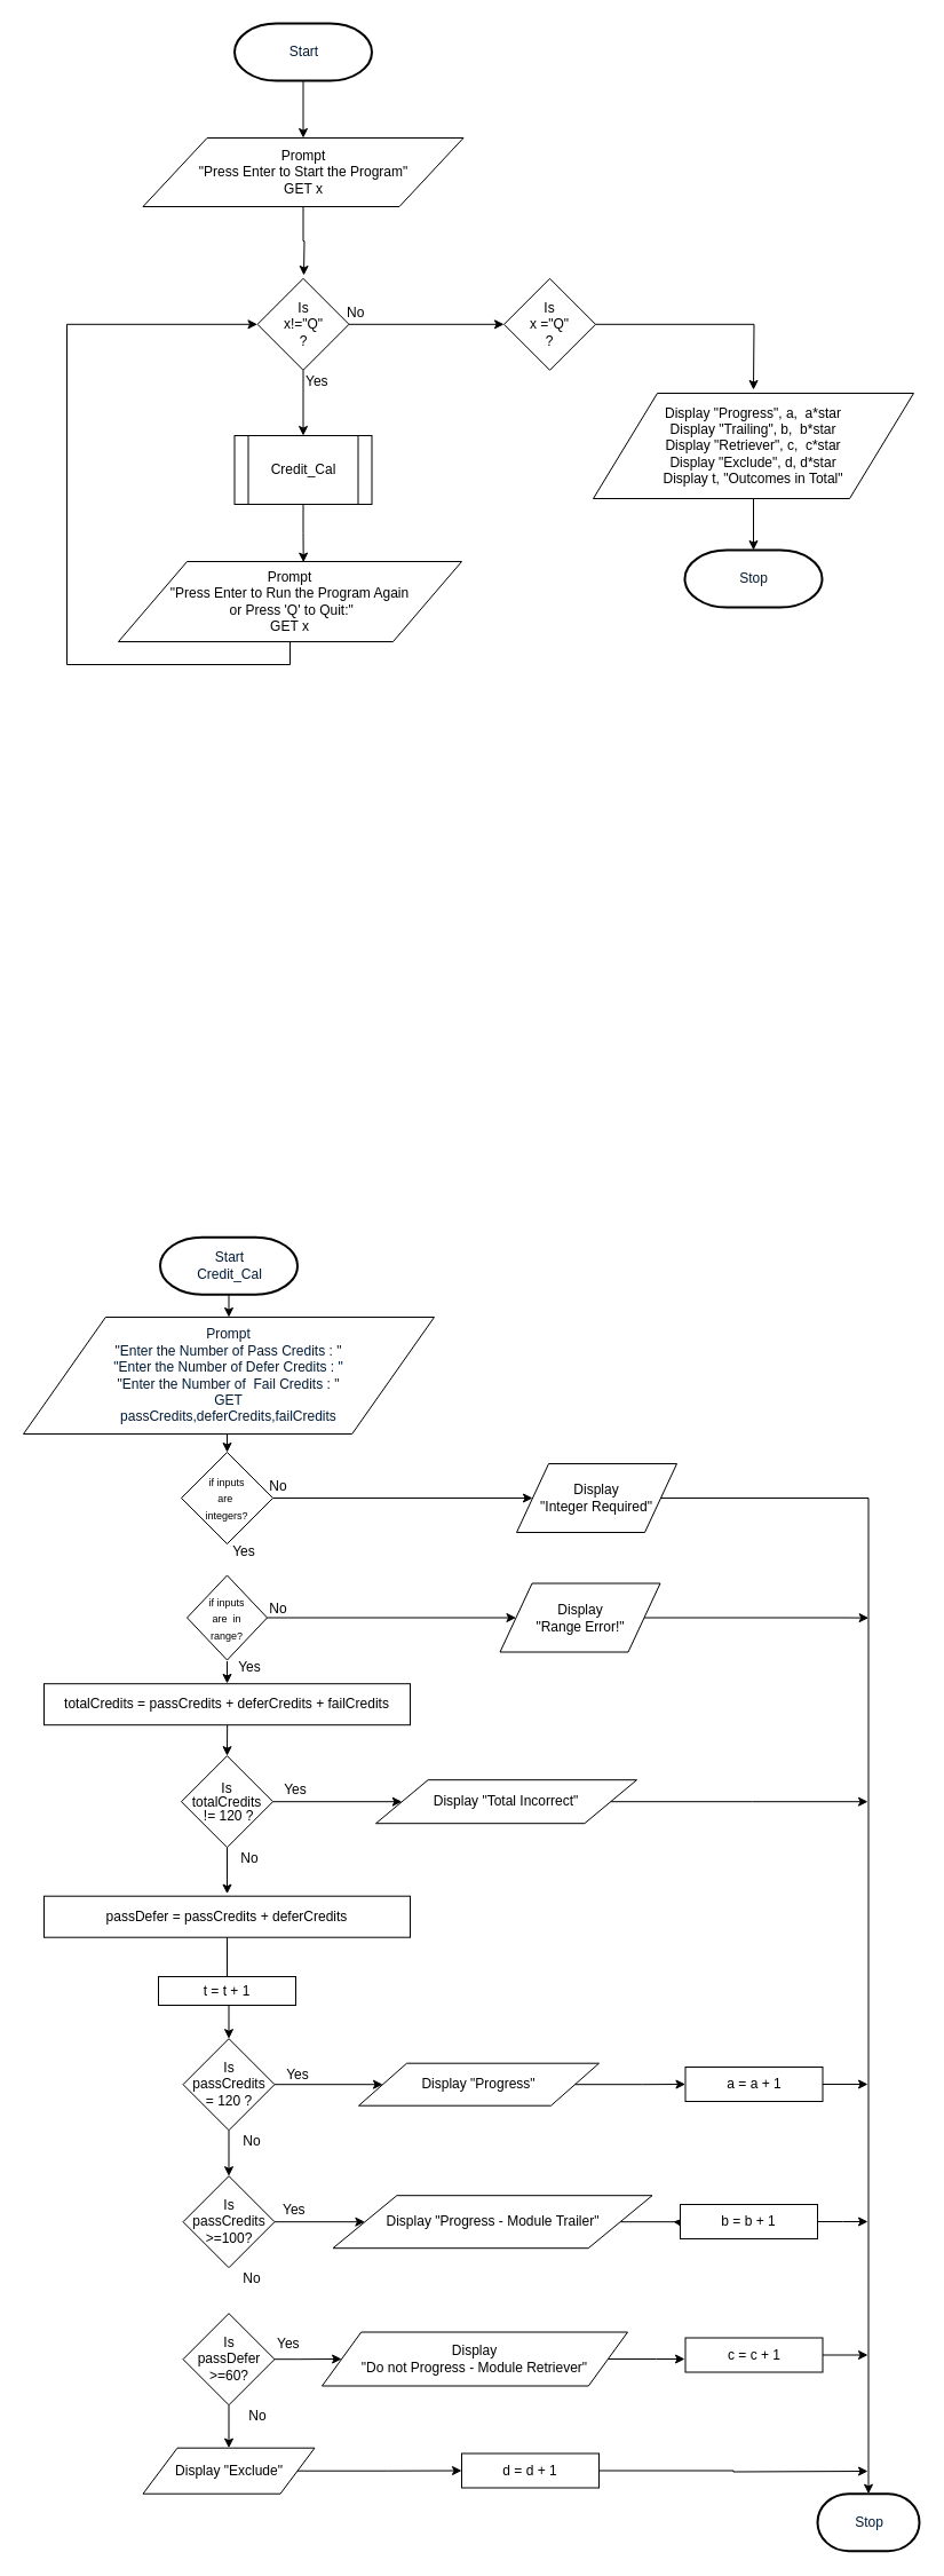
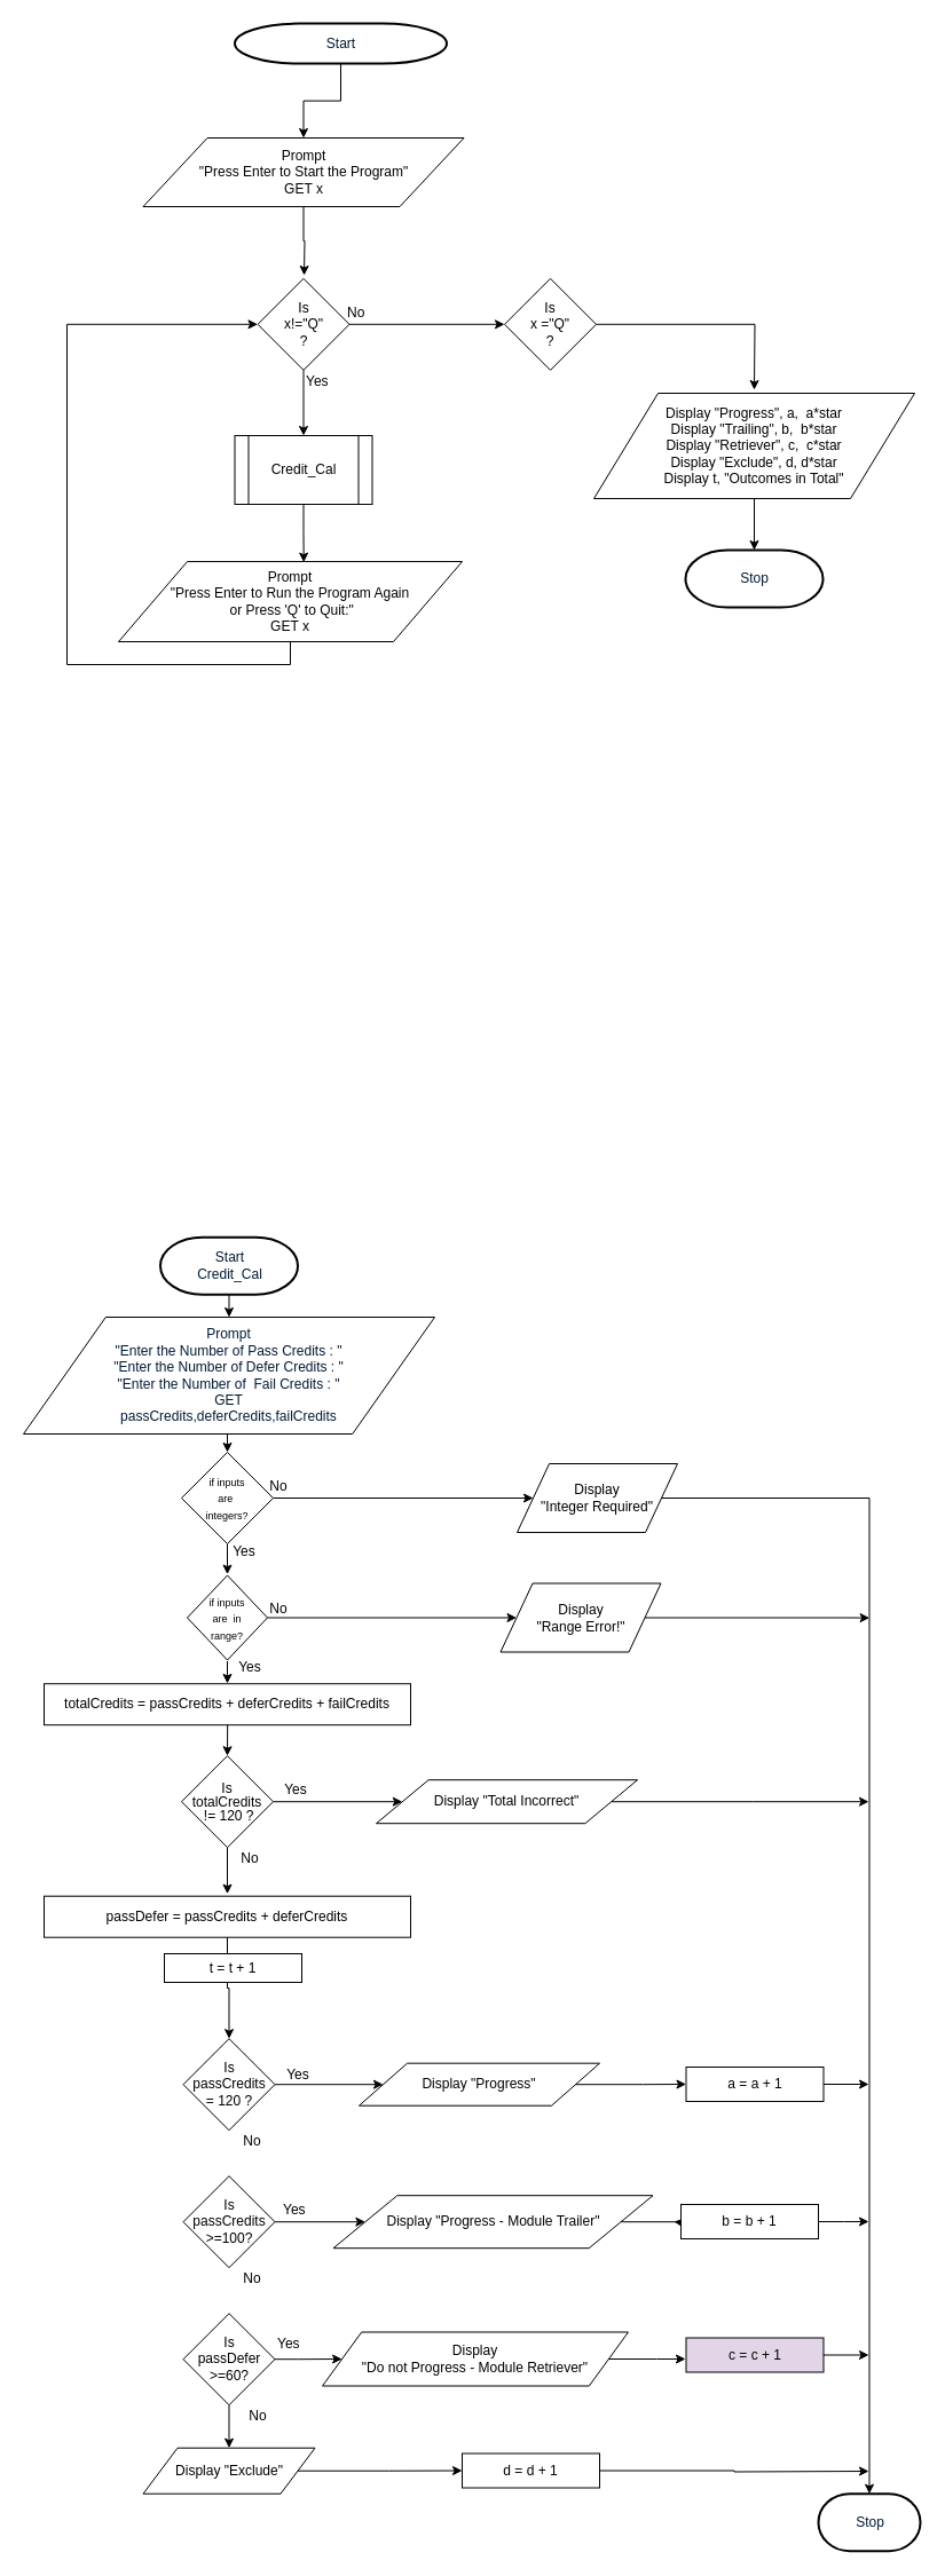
- <mxCell id="48" value="Start" style="shape=mxgraph.flowchart.terminator;fillColor=#FFFFFF;strokeColor=#000000;strokeWidth=2;gradientColor=none;gradientDirection=north;fontColor=#001933;fontStyle=0;html=1;" parent="1" vertex="1"><mxGeometry x="204.5" y="20.1" width="120" height="50" as="geometry" /></mxCell>
+ <mxCell id="48" value="Start" style="shape=mxgraph.flowchart.terminator;fillColor=#FFFFFF;strokeColor=#000000;strokeWidth=2;gradientColor=none;gradientDirection=north;fontColor=#001933;fontStyle=0;html=1;" parent="1" vertex="1"><mxGeometry x="204.5" y="20.1" width="185" height="35" as="geometry" /></mxCell>
+ <mxCell id="68" style="edgeStyle=orthogonalEdgeStyle;rounded=0;orthogonalLoop=1;jettySize=auto;html=1;exitX=0.5;exitY=1;exitDx=0;exitDy=0;entryX=0.5;entryY=-0.012;entryDx=0;entryDy=0;entryPerimeter=0;" edge="1" parent="1" source="69" target="80"><mxGeometry relative="1" as="geometry" /></mxCell>
- <mxCell id="38" value="t = t + 1" style="rounded=0;whiteSpace=wrap;html=1;" parent="1" vertex="1"><mxGeometry x="138" y="1726" width="120" height="25" as="geometry" /></mxCell>
+ <mxCell id="38" value="t = t + 1" style="rounded=0;whiteSpace=wrap;html=1;" parent="1" vertex="1"><mxGeometry x="143" y="1706" width="120" height="25" as="geometry" /></mxCell>
- <mxCell id="9" style="edgeStyle=orthogonalEdgeStyle;rounded=0;orthogonalLoop=1;jettySize=auto;html=1;exitX=0.5;exitY=1;exitDx=0;exitDy=0;entryX=0.5;entryY=0;entryDx=0;entryDy=0;" parent="1" source="11" target="13" edge="1"><mxGeometry relative="1" as="geometry" /></mxCell>
- <mxCell id="44" value="c = c + 1" style="rounded=0;whiteSpace=wrap;html=1;" parent="1" vertex="1"><mxGeometry x="598.5" y="2041.5" width="120" height="30" as="geometry" /></mxCell>
+ <mxCell id="44" value="c = c + 1" style="rounded=0;whiteSpace=wrap;html=1;fillColor=#e1d5e7;" parent="1" vertex="1"><mxGeometry x="598.5" y="2041.5" width="120" height="30" as="geometry" /></mxCell>
